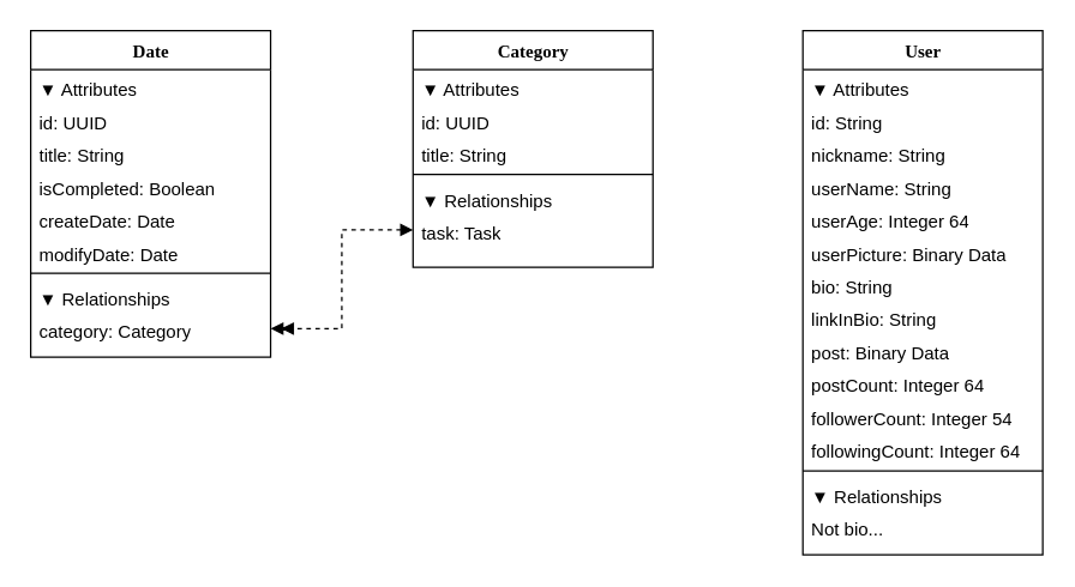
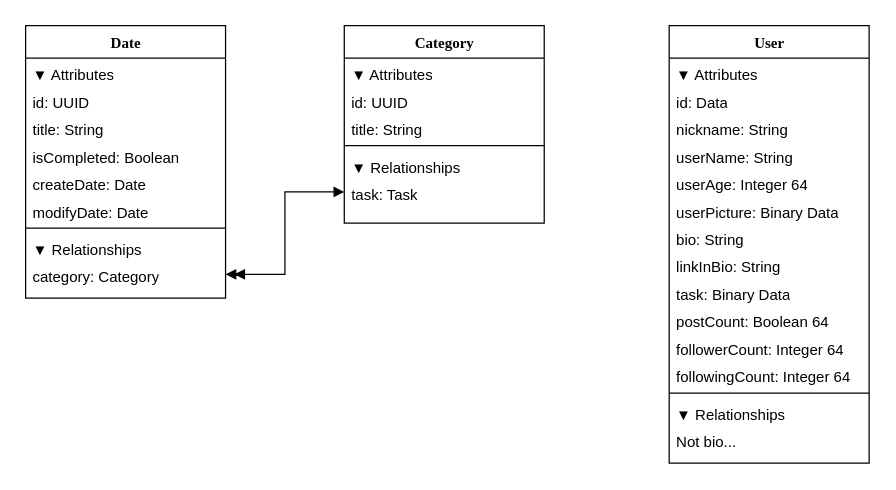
- <mxCell id="21" value="id: String" style="text;html=1;strokeColor=none;fillColor=none;align=left;verticalAlign=top;spacingLeft=4;spacingRight=4;whiteSpace=wrap;overflow=hidden;rotatable=0;points=[[0,0.5],[1,0.5]];portConstraint=eastwest;" vertex="1" parent="19"><mxGeometry y="48" width="160" height="22" as="geometry" /></mxCell>
+ <mxCell id="21" value="id: Data" style="text;html=1;strokeColor=none;fillColor=none;align=left;verticalAlign=top;spacingLeft=4;spacingRight=4;whiteSpace=wrap;overflow=hidden;rotatable=0;points=[[0,0.5],[1,0.5]];portConstraint=eastwest;" vertex="1" parent="19"><mxGeometry y="48" width="160" height="22" as="geometry" /></mxCell>
- <mxCell id="35" style="edgeStyle=orthogonalEdgeStyle;rounded=0;orthogonalLoop=1;jettySize=auto;html=1;entryX=1;entryY=0.5;entryDx=0;entryDy=0;endArrow=doubleBlock;endFill=1;jumpStyle=arc;startArrow=block;startFill=1;dashed=1;" edge="1" parent="1" source="18" target="11"><mxGeometry relative="1" as="geometry" /></mxCell>
+ <mxCell id="35" style="edgeStyle=orthogonalEdgeStyle;rounded=0;orthogonalLoop=1;jettySize=auto;html=1;entryX=1;entryY=0.5;entryDx=0;entryDy=0;endArrow=doubleBlock;endFill=1;jumpStyle=arc;startArrow=block;startFill=1;" edge="1" parent="1" source="18" target="11"><mxGeometry relative="1" as="geometry" /></mxCell>
- <mxCell id="28" value="post: Binary Data" style="text;html=1;strokeColor=none;fillColor=none;align=left;verticalAlign=top;spacingLeft=4;spacingRight=4;whiteSpace=wrap;overflow=hidden;rotatable=0;points=[[0,0.5],[1,0.5]];portConstraint=eastwest;" vertex="1" parent="19"><mxGeometry y="202" width="160" height="22" as="geometry" /></mxCell>
+ <mxCell id="28" value="task: Binary Data" style="text;html=1;strokeColor=none;fillColor=none;align=left;verticalAlign=top;spacingLeft=4;spacingRight=4;whiteSpace=wrap;overflow=hidden;rotatable=0;points=[[0,0.5],[1,0.5]];portConstraint=eastwest;" vertex="1" parent="19"><mxGeometry y="202" width="160" height="22" as="geometry" /></mxCell>
- <mxCell id="29" value="postCount: Integer 64" style="text;html=1;strokeColor=none;fillColor=none;align=left;verticalAlign=top;spacingLeft=4;spacingRight=4;whiteSpace=wrap;overflow=hidden;rotatable=0;points=[[0,0.5],[1,0.5]];portConstraint=eastwest;" vertex="1" parent="19"><mxGeometry y="224" width="160" height="22" as="geometry" /></mxCell>
+ <mxCell id="29" value="postCount: Boolean 64" style="text;html=1;strokeColor=none;fillColor=none;align=left;verticalAlign=top;spacingLeft=4;spacingRight=4;whiteSpace=wrap;overflow=hidden;rotatable=0;points=[[0,0.5],[1,0.5]];portConstraint=eastwest;" vertex="1" parent="19"><mxGeometry y="224" width="160" height="22" as="geometry" /></mxCell>
- <mxCell id="30" value="followerCount: Integer 54" style="text;html=1;strokeColor=none;fillColor=none;align=left;verticalAlign=top;spacingLeft=4;spacingRight=4;whiteSpace=wrap;overflow=hidden;rotatable=0;points=[[0,0.5],[1,0.5]];portConstraint=eastwest;" vertex="1" parent="19"><mxGeometry y="246" width="160" height="22" as="geometry" /></mxCell>
+ <mxCell id="30" value="followerCount: Integer 64" style="text;html=1;strokeColor=none;fillColor=none;align=left;verticalAlign=top;spacingLeft=4;spacingRight=4;whiteSpace=wrap;overflow=hidden;rotatable=0;points=[[0,0.5],[1,0.5]];portConstraint=eastwest;" vertex="1" parent="19"><mxGeometry y="246" width="160" height="22" as="geometry" /></mxCell>
